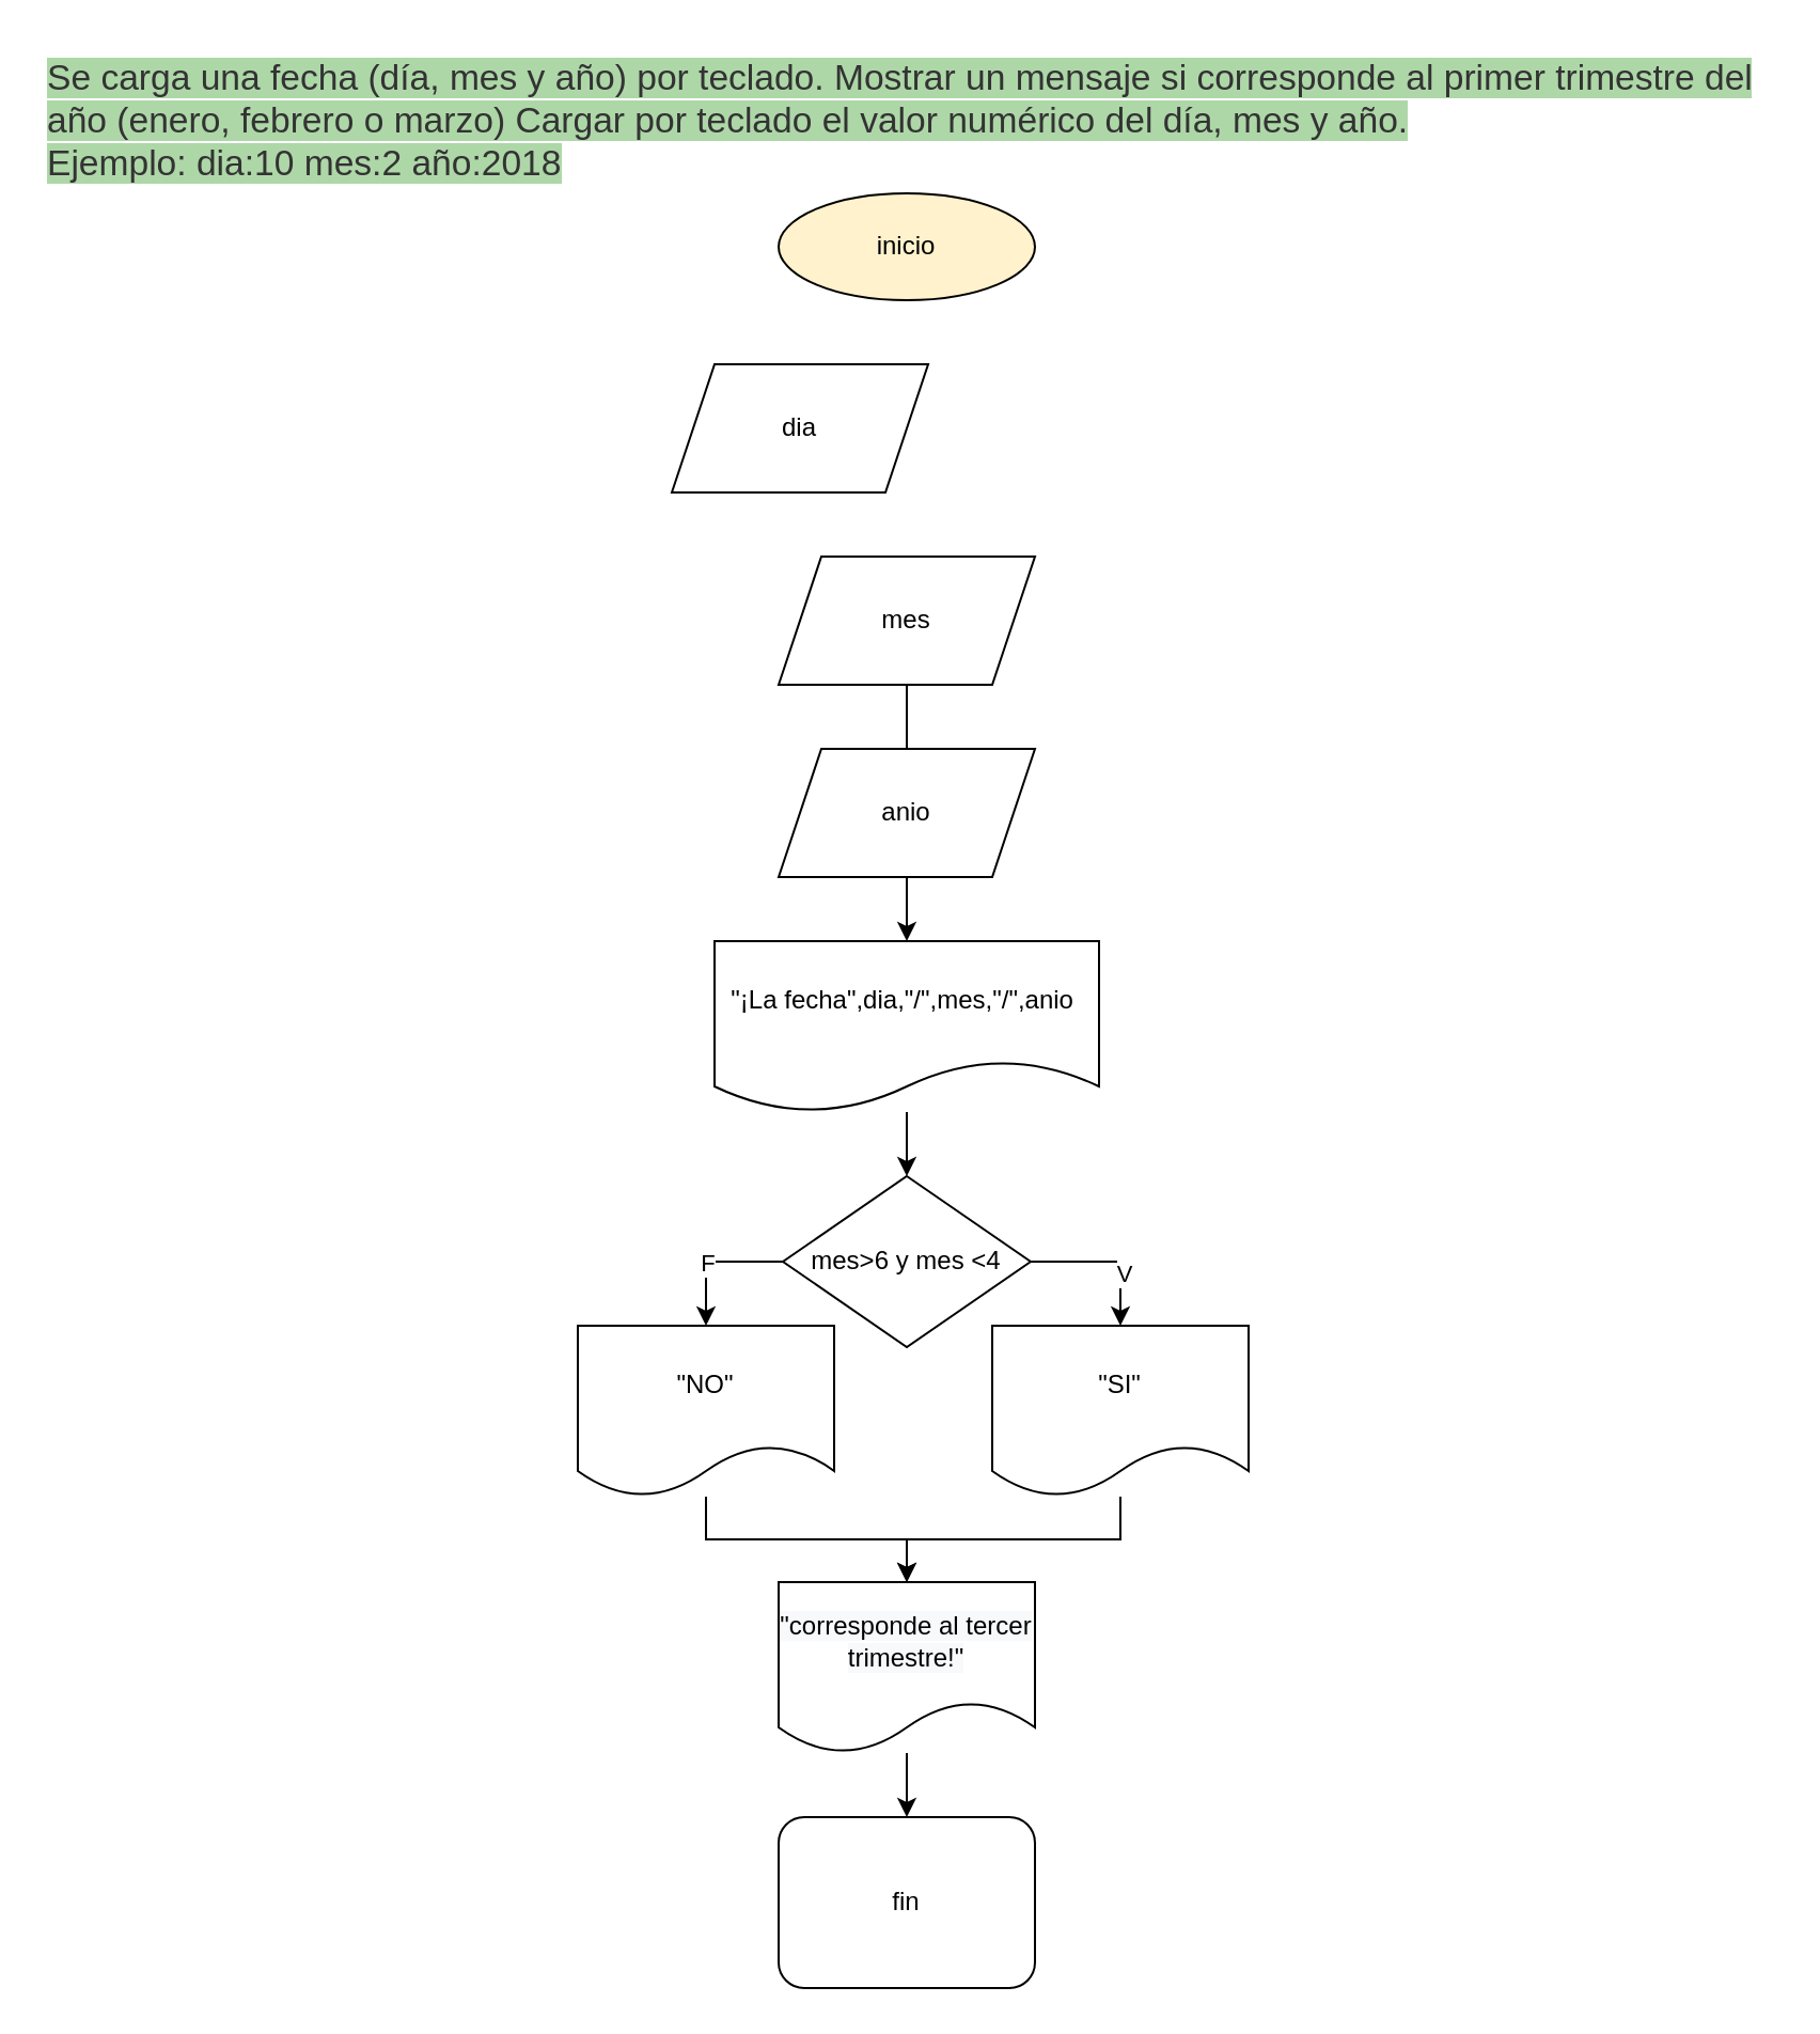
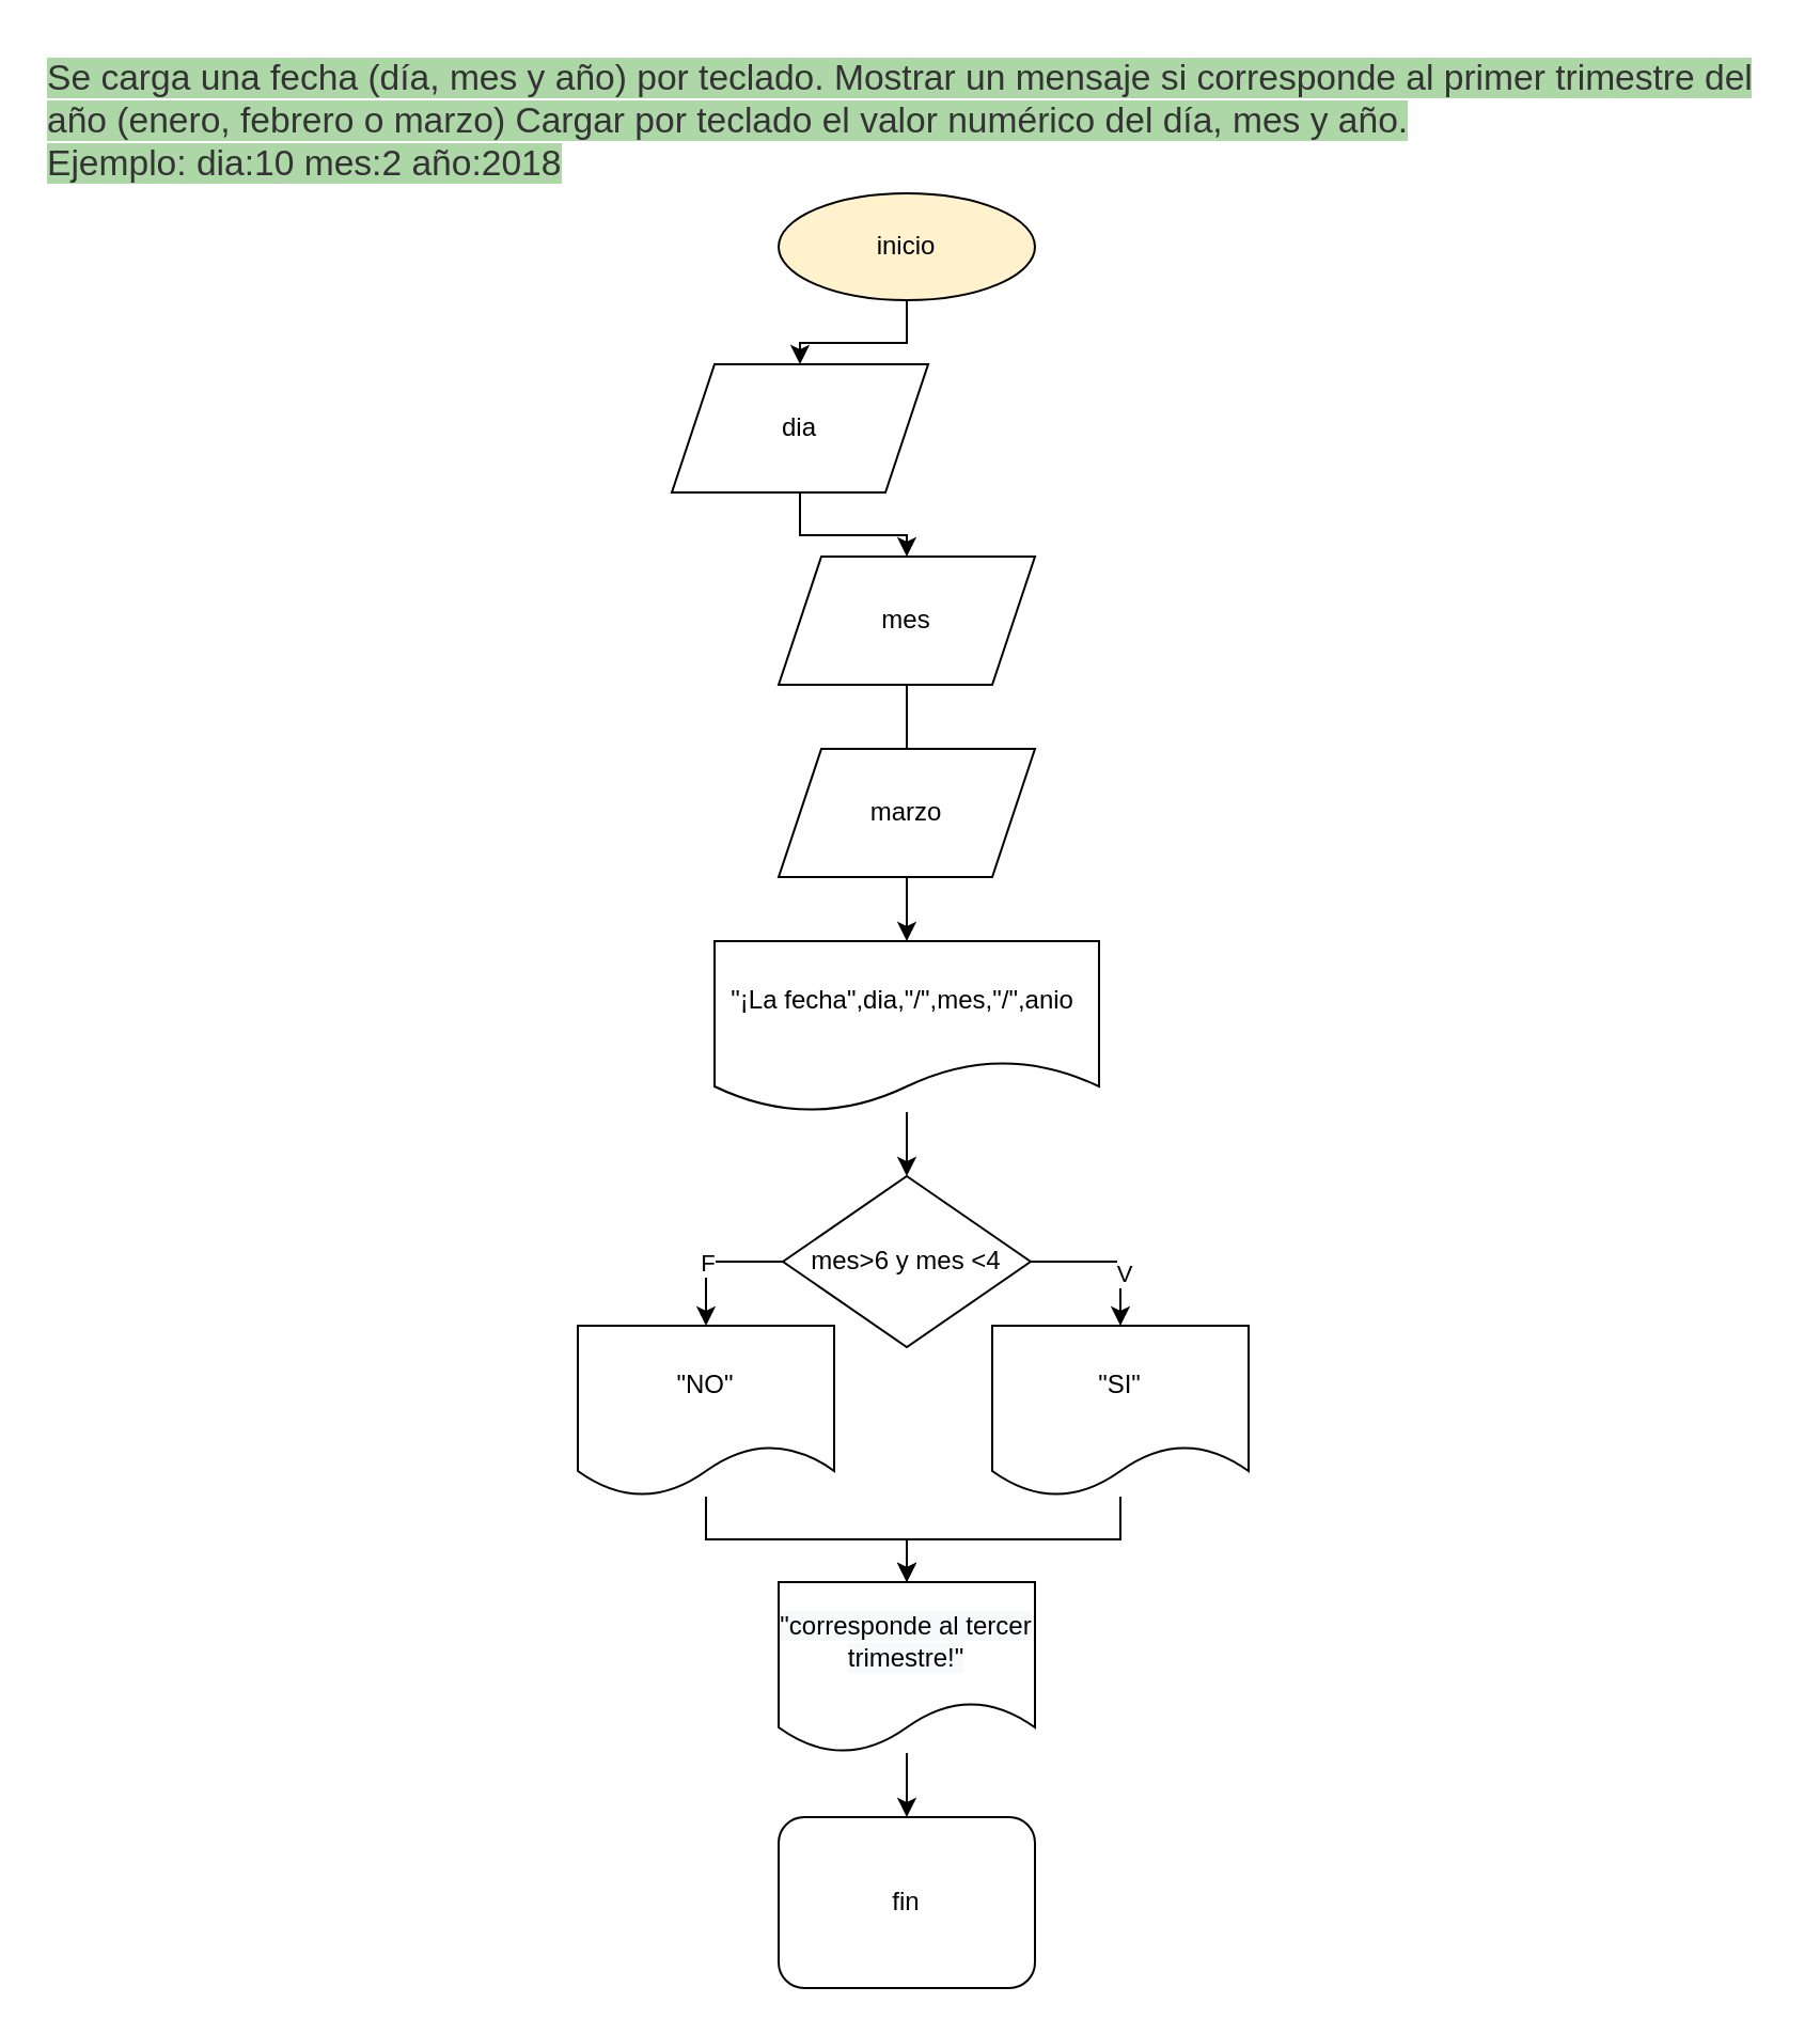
+ <mxCell id="3" style="edgeStyle=orthogonalEdgeStyle;rounded=0;orthogonalLoop=1;jettySize=auto;html=1;exitX=0.5;exitY=1;exitDx=0;exitDy=0;entryX=0.5;entryY=0;entryDx=0;entryDy=0;" edge="1" parent="1" source="4" target="6"><mxGeometry relative="1" as="geometry" /></mxCell>
+ <mxCell id="5" value="" style="edgeStyle=orthogonalEdgeStyle;rounded=0;orthogonalLoop=1;jettySize=auto;html=1;" edge="1" parent="1" source="6" target="10"><mxGeometry relative="1" as="geometry" /></mxCell>
- <mxCell id="8" value="anio" style="shape=parallelogram;perimeter=parallelogramPerimeter;whiteSpace=wrap;html=1;fixedSize=1;" vertex="1" parent="1"><mxGeometry x="364" y="350" width="120" height="60" as="geometry" /></mxCell>
+ <mxCell id="8" value="marzo" style="shape=parallelogram;perimeter=parallelogramPerimeter;whiteSpace=wrap;html=1;fixedSize=1;" vertex="1" parent="1"><mxGeometry x="364" y="350" width="120" height="60" as="geometry" /></mxCell>
